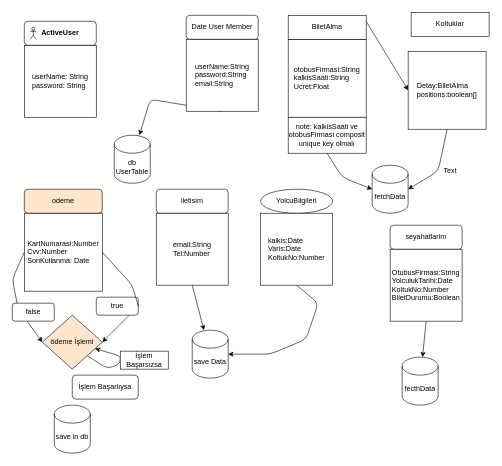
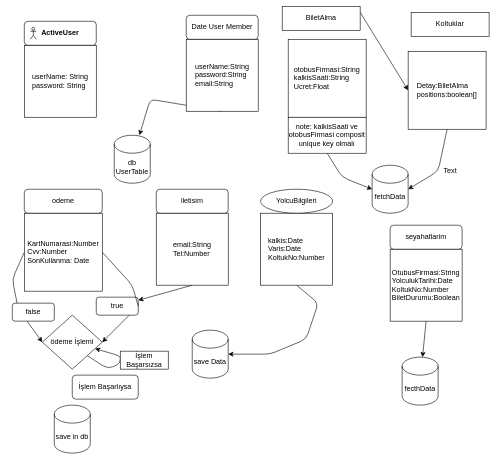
- <mxCell id="11" value="BiletAlma" style="rounded=0;whiteSpace=wrap;html=1;fontSize=12;" parent="1" vertex="1"><mxGeometry x="480" y="25" width="130" height="40" as="geometry" /></mxCell>
+ <mxCell id="11" value="BiletAlma" style="rounded=0;whiteSpace=wrap;html=1;fontSize=12;" parent="1" vertex="1"><mxGeometry x="470" y="10" width="130" height="40" as="geometry" /></mxCell>
- <mxCell id="21" value="odeme" style="rounded=1;whiteSpace=wrap;html=1;fontSize=12;fillColor=#ffe6cc;" parent="1" vertex="1"><mxGeometry x="40" y="315" width="130" height="40" as="geometry" /></mxCell>
+ <mxCell id="21" value="odeme" style="rounded=1;whiteSpace=wrap;html=1;fontSize=12;" parent="1" vertex="1"><mxGeometry x="40" y="315" width="130" height="40" as="geometry" /></mxCell>
- <mxCell id="22" style="edgeStyle=none;html=1;exitX=0.5;exitY=1;exitDx=0;exitDy=0;fontSize=12;" parent="1" source="23" target="36" edge="1"><mxGeometry relative="1" as="geometry" /></mxCell>
+ <mxCell id="22" style="edgeStyle=none;html=1;exitX=0.5;exitY=1;exitDx=0;exitDy=0;fontSize=12;" parent="1" source="23" target="30" edge="1"><mxGeometry relative="1" as="geometry" /></mxCell>
- <mxCell id="29" value="ödeme İşlemi" style="rhombus;whiteSpace=wrap;html=1;fontSize=12;fillColor=#ffe6cc;" parent="1" vertex="1"><mxGeometry x="70" y="525" width="100" height="90" as="geometry" /></mxCell>
+ <mxCell id="29" value="ödeme İşlemi" style="rhombus;whiteSpace=wrap;html=1;fontSize=12;" parent="1" vertex="1"><mxGeometry x="70" y="525" width="100" height="90" as="geometry" /></mxCell>
